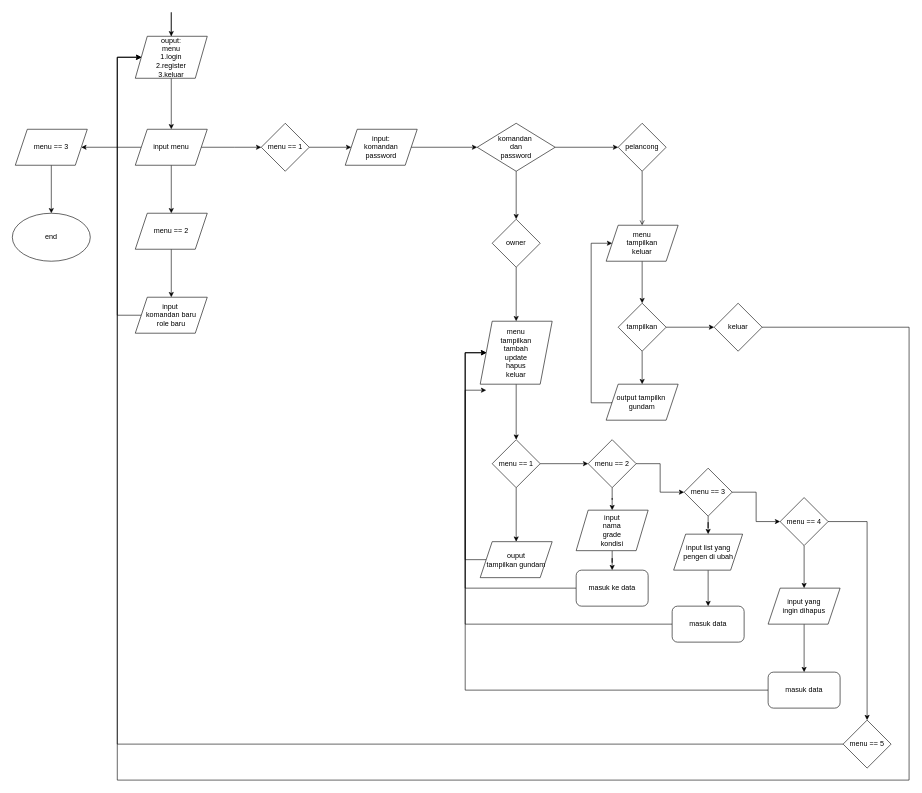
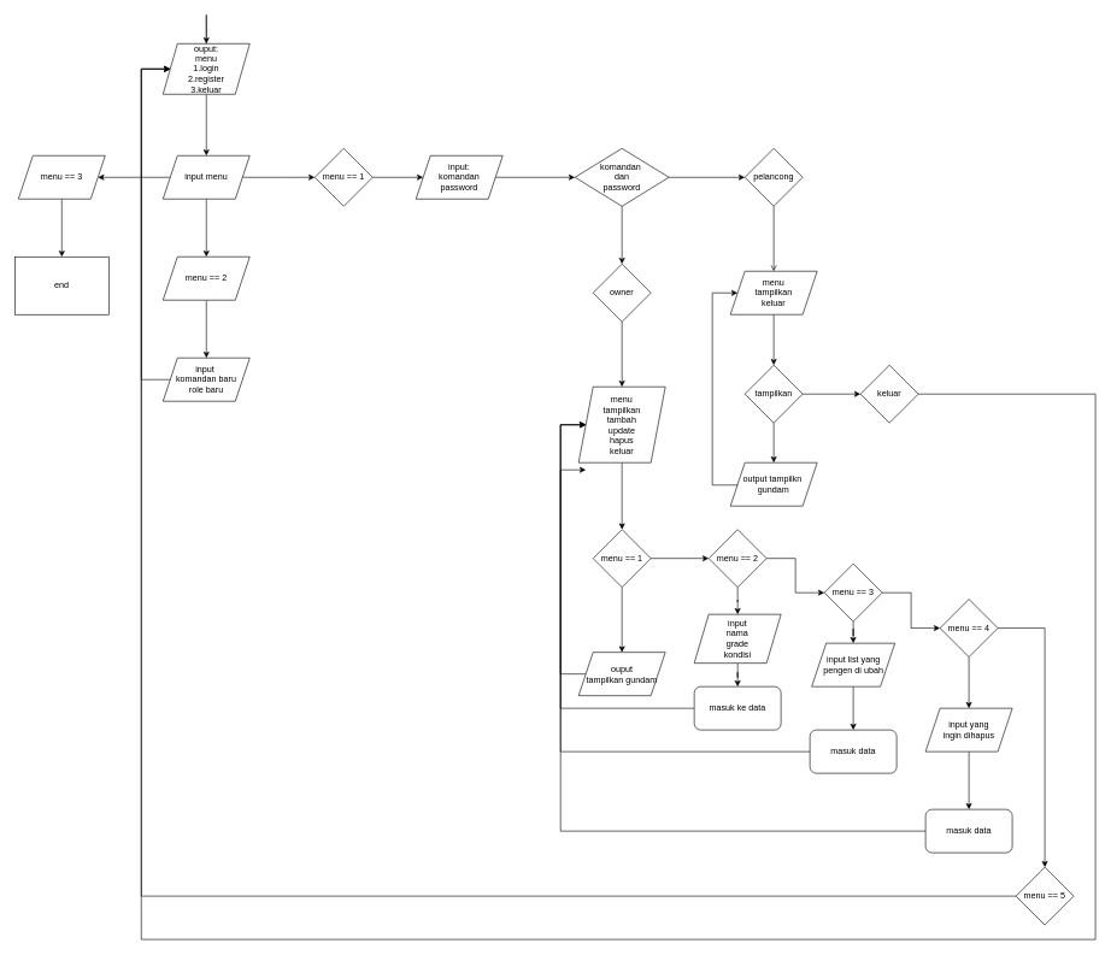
- <mxCell id="65" value="end" style="ellipse;whiteSpace=wrap;html=1;" vertex="1" parent="1"><mxGeometry x="20" y="355" width="130" height="80" as="geometry" /></mxCell>
+ <mxCell id="65" value="end" style="whiteSpace=wrap;html=1;rounded=0;" vertex="1" parent="1"><mxGeometry x="20" y="355" width="130" height="80" as="geometry" /></mxCell>
